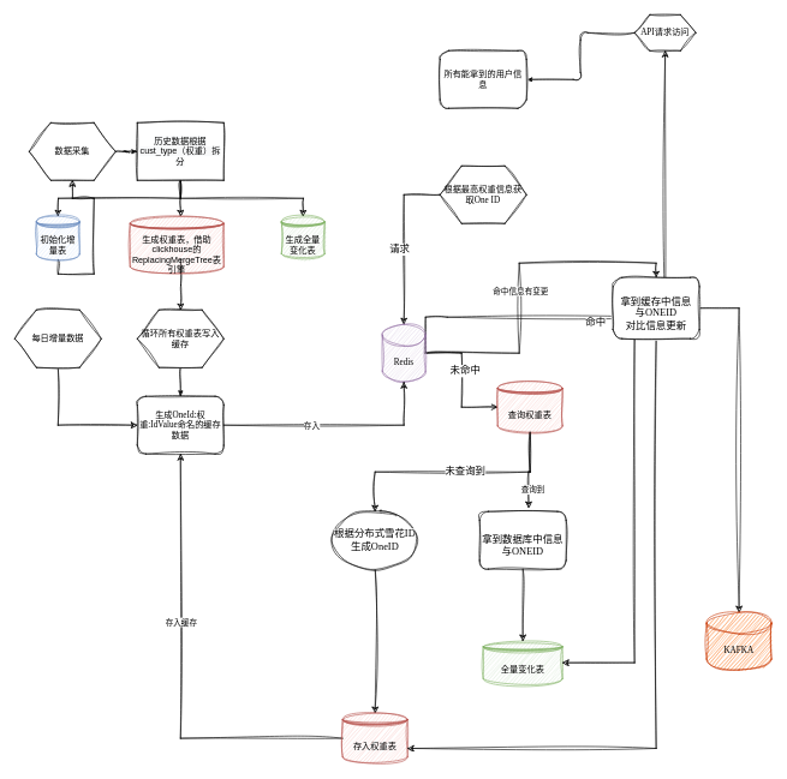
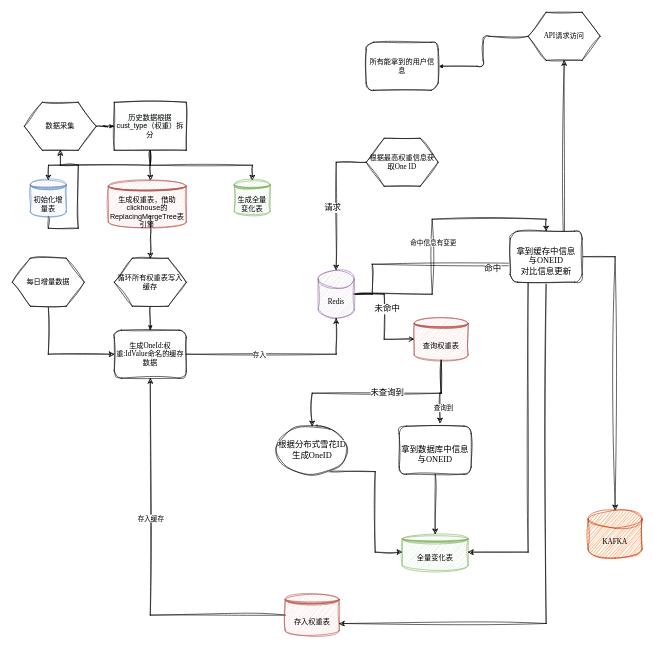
- <mxCell id="12" value="API请求访问" style="shape=hexagon;perimeter=hexagonPerimeter;whiteSpace=wrap;html=1;rounded=0;shadow=0;labelBackgroundColor=none;strokeWidth=1;fontFamily=Verdana;fontSize=12;align=center;sketch=1;curveFitting=1;jiggle=2;" parent="1" vertex="1"><mxGeometry x="880" y="20" width="85" height="50" as="geometry" /></mxCell>
+ <mxCell id="12" value="API请求访问" style="shape=hexagon;perimeter=hexagonPerimeter;whiteSpace=wrap;html=1;rounded=0;shadow=0;labelBackgroundColor=none;strokeWidth=1;fontFamily=Verdana;fontSize=12;align=center;sketch=1;curveFitting=1;jiggle=2;" parent="1" vertex="1"><mxGeometry x="880" y="20" width="120" height="80" as="geometry" /></mxCell>
+ <mxCell id="35" style="edgeStyle=orthogonalEdgeStyle;rounded=0;sketch=1;hachureGap=4;jiggle=2;curveFitting=1;orthogonalLoop=1;jettySize=auto;html=1;exitX=0.75;exitY=1;exitDx=0;exitDy=0;entryX=0;entryY=0.5;entryDx=0;entryDy=0;fontFamily=Architects Daughter;fontSource=https%3A%2F%2Ffonts.googleapis.com%2Fcss%3Ffamily%3DArchitects%2BDaughter;" edge="1" parent="1" source="36" target="37"><mxGeometry relative="1" as="geometry" /></mxCell>
- <mxCell id="34" style="edgeStyle=orthogonalEdgeStyle;rounded=0;sketch=1;hachureGap=4;jiggle=2;curveFitting=1;orthogonalLoop=1;jettySize=auto;html=1;exitX=0.5;exitY=1;exitDx=0;exitDy=0;entryX=0.5;entryY=0;entryDx=0;entryDy=0;fontFamily=Architects Daughter;fontSource=https%3A%2F%2Ffonts.googleapis.com%2Fcss%3Ffamily%3DArchitects%2BDaughter;" edge="1" parent="1" source="36" target="42"><mxGeometry relative="1" as="geometry" /></mxCell>
